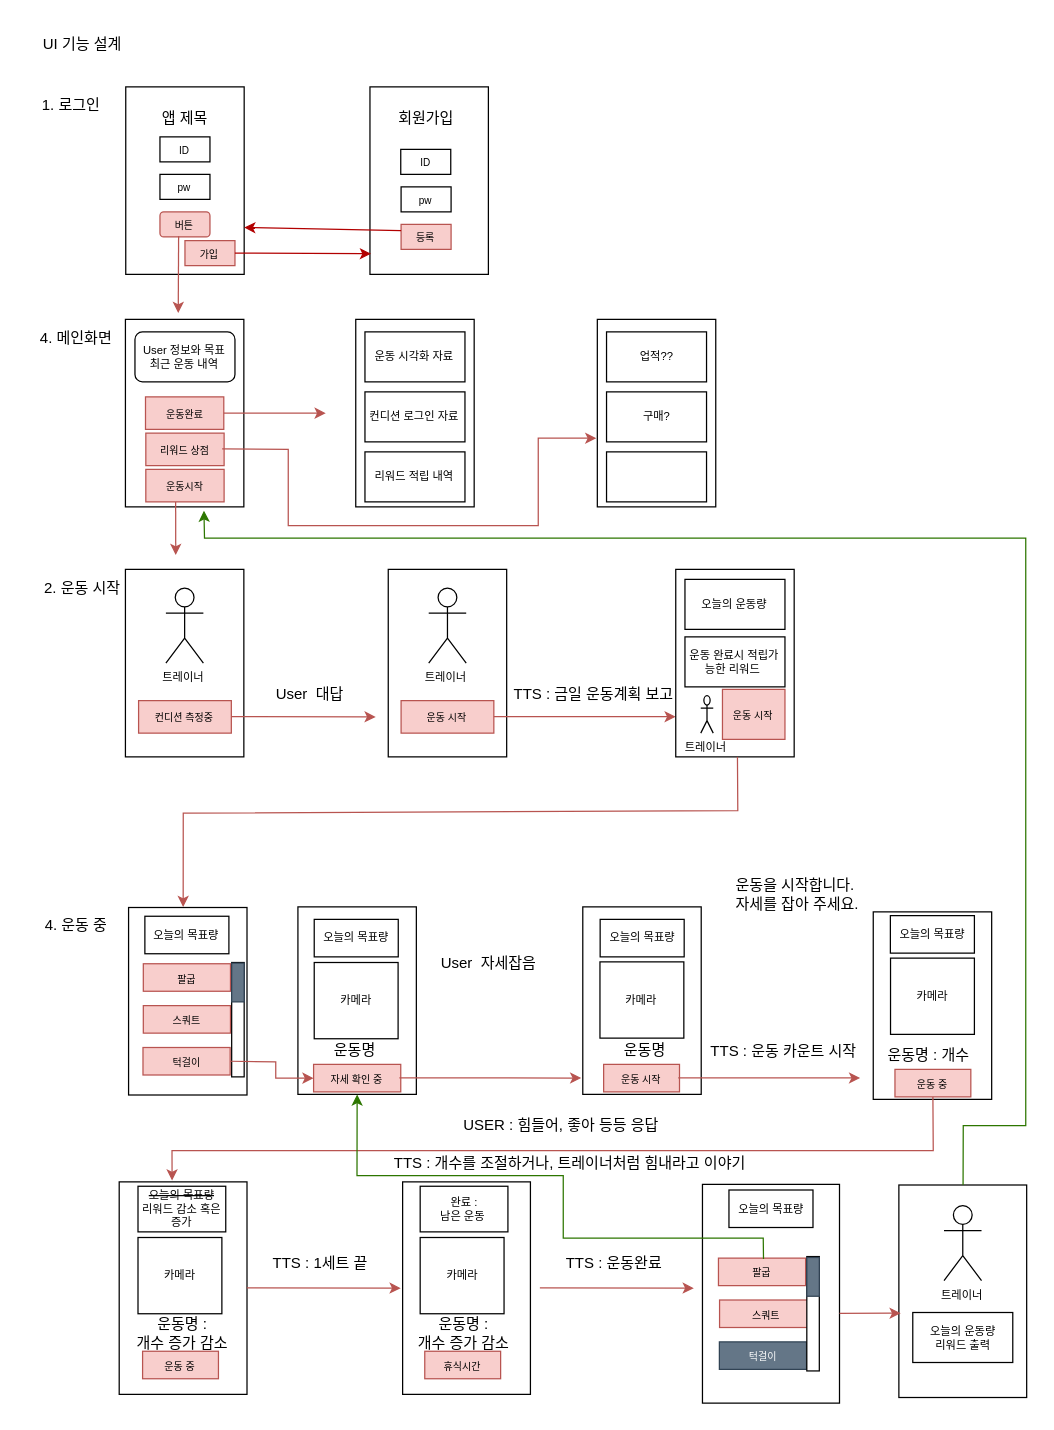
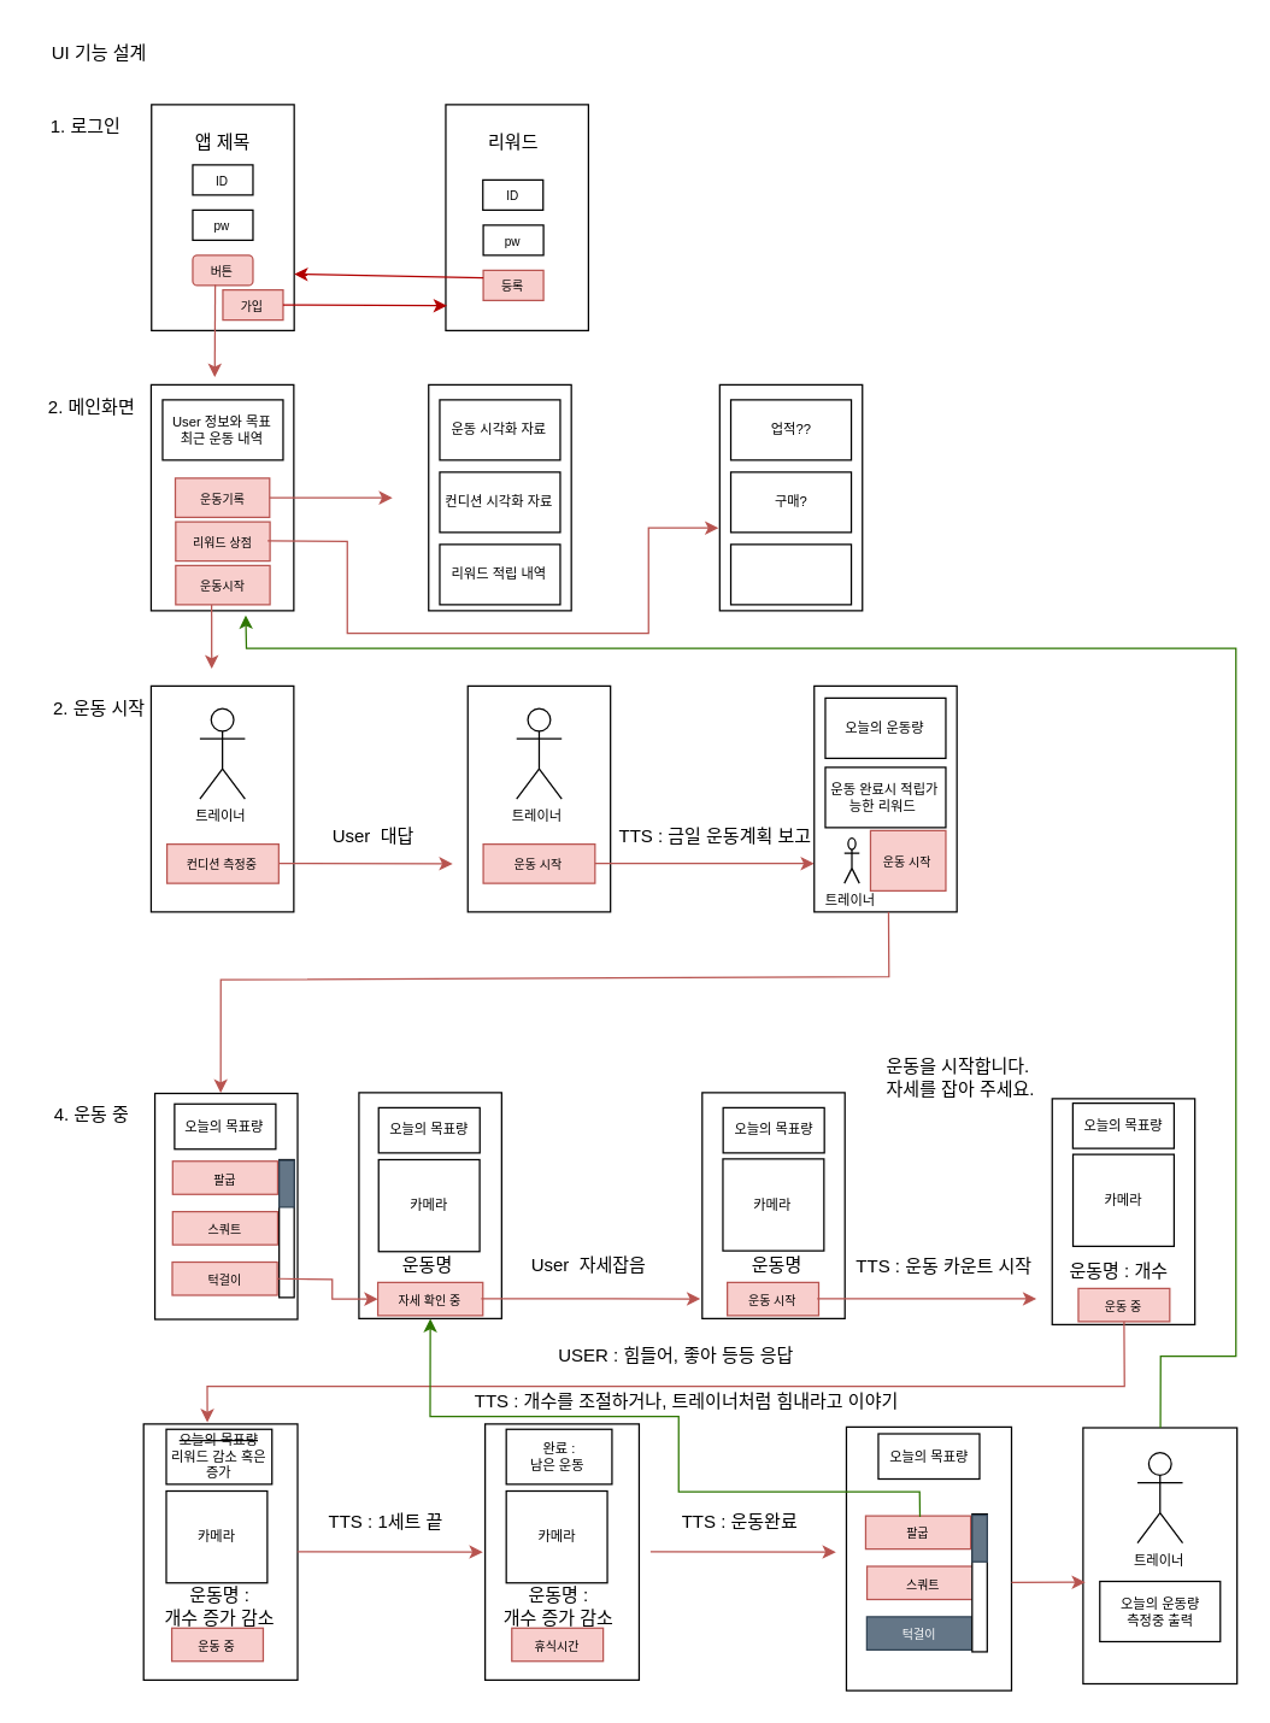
- <mxCell id="100" value="회원가입" style="text;html=1;align=center;verticalAlign=middle;resizable=0;points=[];autosize=1;strokeColor=none;fillColor=none;" vertex="1" parent="1"><mxGeometry x="305" y="79" width="70" height="30" as="geometry" /></mxCell>
+ <mxCell id="100" value="리워드" style="text;html=1;align=center;verticalAlign=middle;resizable=0;points=[];autosize=1;strokeColor=none;fillColor=none;" vertex="1" parent="1"><mxGeometry x="305" y="79" width="70" height="30" as="geometry" /></mxCell>
- <mxCell id="8" value="4. 메인화면" style="text;html=1;align=center;verticalAlign=middle;resizable=0;points=[];autosize=1;strokeColor=none;fillColor=none;" parent="1" vertex="1"><mxGeometry y="255" width="80" height="30" as="geometry" x="20" /></mxCell>
+ <mxCell id="8" value="2. 메인화면" style="text;html=1;align=center;verticalAlign=middle;resizable=0;points=[];autosize=1;strokeColor=none;fillColor=none;" parent="1" vertex="1"><mxGeometry y="255" width="80" height="30" as="geometry" x="20" /></mxCell>
- <mxCell id="11" value="User 정보와 목표&lt;br&gt;최근 운동 내역" style="whiteSpace=wrap;html=1;fontSize=9;fillColor=#FFFFFF;gradientColor=none;rounded=1;" parent="1" vertex="1"><mxGeometry x="107.37" y="265" width="80" height="40" as="geometry" /></mxCell>
+ <mxCell id="11" value="User 정보와 목표&lt;br&gt;최근 운동 내역" style="rounded=0;whiteSpace=wrap;html=1;fontSize=9;fillColor=#FFFFFF;gradientColor=none;" parent="1" vertex="1"><mxGeometry x="107.37" y="265" width="80" height="40" as="geometry" /></mxCell>
- <mxCell id="14" value="&lt;span style=&quot;font-size: 8px;&quot;&gt;운동완료&lt;/span&gt;" style="rounded=0;whiteSpace=wrap;html=1;fillColor=#f8cecc;strokeColor=#b85450;" parent="1" vertex="1"><mxGeometry x="115.8" y="317" width="62.63" height="26" as="geometry" /></mxCell>
+ <mxCell id="14" value="&lt;span style=&quot;font-size: 8px;&quot;&gt;운동기록&lt;/span&gt;" style="rounded=0;whiteSpace=wrap;html=1;fillColor=#f8cecc;strokeColor=#b85450;" parent="1" vertex="1"><mxGeometry x="115.8" y="317" width="62.63" height="26" as="geometry" /></mxCell>
- <mxCell id="22" value="컨디션 로그인 자료" style="rounded=0;whiteSpace=wrap;html=1;fontSize=9;fillColor=#FFFFFF;gradientColor=none;" parent="1" vertex="1"><mxGeometry x="291.37" y="313" width="80" height="40" as="geometry" /></mxCell>
+ <mxCell id="22" value="컨디션 시각화 자료" style="rounded=0;whiteSpace=wrap;html=1;fontSize=9;fillColor=#FFFFFF;gradientColor=none;" parent="1" vertex="1"><mxGeometry x="291.37" y="313" width="80" height="40" as="geometry" /></mxCell>
- <mxCell id="45" value="User&amp;nbsp; 자세잡음" style="text;html=1;align=center;verticalAlign=middle;resizable=0;points=[];autosize=1;strokeColor=none;fillColor=none;" parent="1" vertex="1"><mxGeometry x="340.37" y="755" width="100" height="30" as="geometry" /></mxCell>
+ <mxCell id="45" value="User&amp;nbsp; 자세잡음" style="text;html=1;align=center;verticalAlign=middle;resizable=0;points=[];autosize=1;strokeColor=none;fillColor=none;" parent="1" vertex="1"><mxGeometry x="340.37" y="825" width="100" height="30" as="geometry" /></mxCell>
- <mxCell id="78" value="오늘의 운동량&lt;br&gt;리워드 출력" style="rounded=0;whiteSpace=wrap;html=1;fontSize=9;fillColor=#FFFFFF;gradientColor=none;" parent="1" vertex="1"><mxGeometry x="729.62" y="1049.5" width="80" height="40" as="geometry" /></mxCell>
+ <mxCell id="78" value="오늘의 운동량&lt;br&gt;측정중 출력" style="rounded=0;whiteSpace=wrap;html=1;fontSize=9;fillColor=#FFFFFF;gradientColor=none;" parent="1" vertex="1"><mxGeometry x="729.62" y="1049.5" width="80" height="40" as="geometry" /></mxCell>
